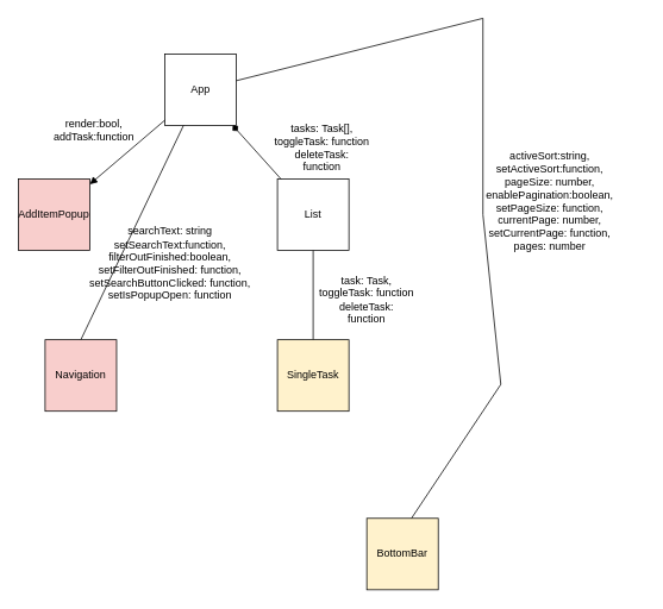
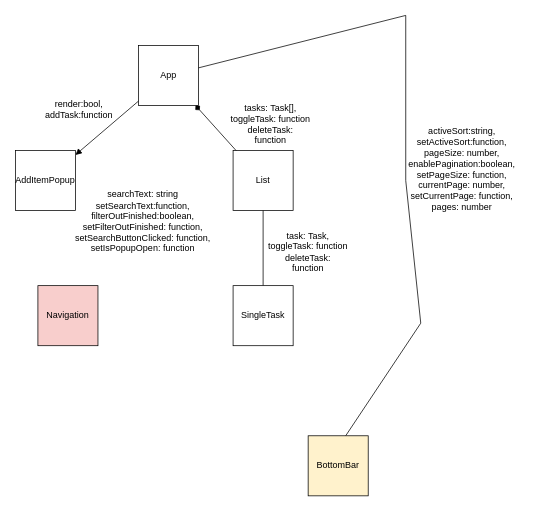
- <mxCell id="4" value="AddItemPopup" style="whiteSpace=wrap;html=1;aspect=fixed;fillColor=#f8cecc;" parent="1" vertex="1"><mxGeometry x="20" y="200" width="80" height="80" as="geometry" /></mxCell>
+ <mxCell id="4" value="AddItemPopup" style="whiteSpace=wrap;html=1;aspect=fixed;" parent="1" vertex="1"><mxGeometry x="20" y="200" width="80" height="80" as="geometry" /></mxCell>
- <mxCell id="12" value="" style="endArrow=none;html=1;rounded=0;exitX=0.5;exitY=0;exitDx=0;exitDy=0;" edge="1" parent="1" source="13" target="2"><mxGeometry width="50" height="50" relative="1" as="geometry"><mxPoint x="100" y="350" as="sourcePoint" /><mxPoint x="250" y="240" as="targetPoint" /></mxGeometry></mxCell>
- <mxCell id="8" value="SingleTask" style="whiteSpace=wrap;html=1;aspect=fixed;fillColor=#fff2cc;" parent="1" vertex="1"><mxGeometry x="310" y="380" width="80" height="80" as="geometry" /></mxCell>
+ <mxCell id="8" value="SingleTask" style="whiteSpace=wrap;html=1;aspect=fixed;" parent="1" vertex="1"><mxGeometry x="310" y="380" width="80" height="80" as="geometry" /></mxCell>
